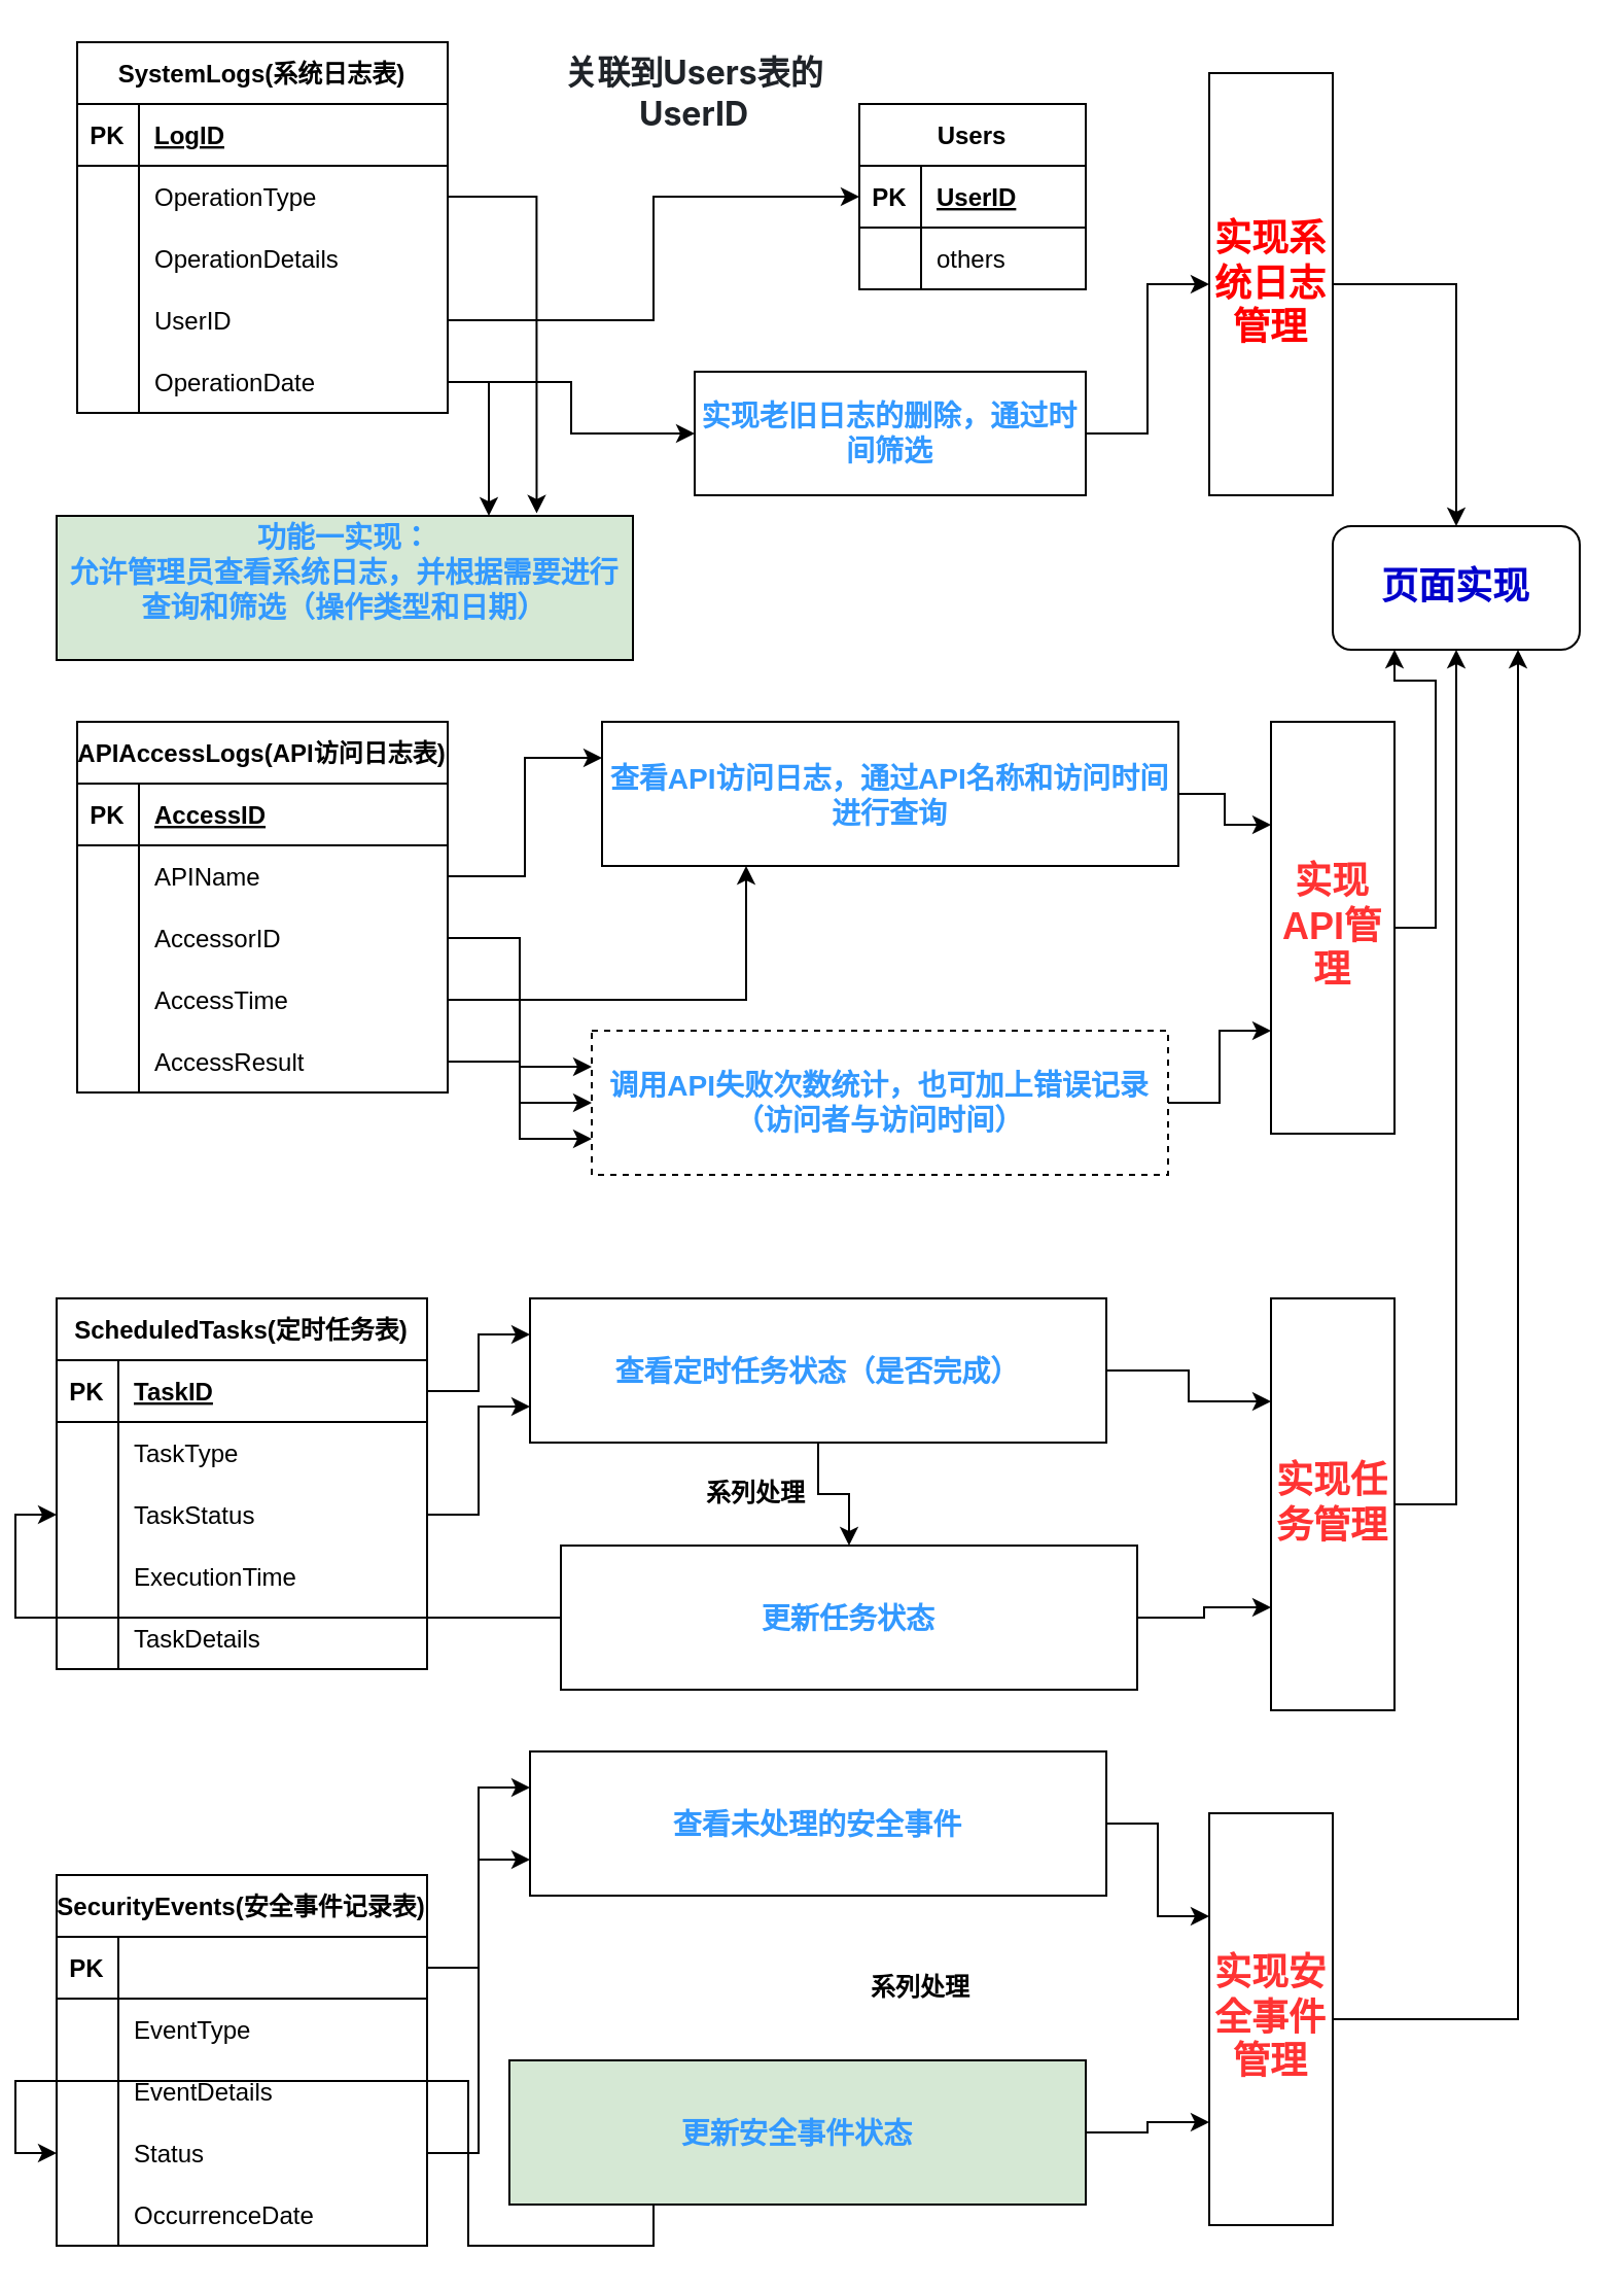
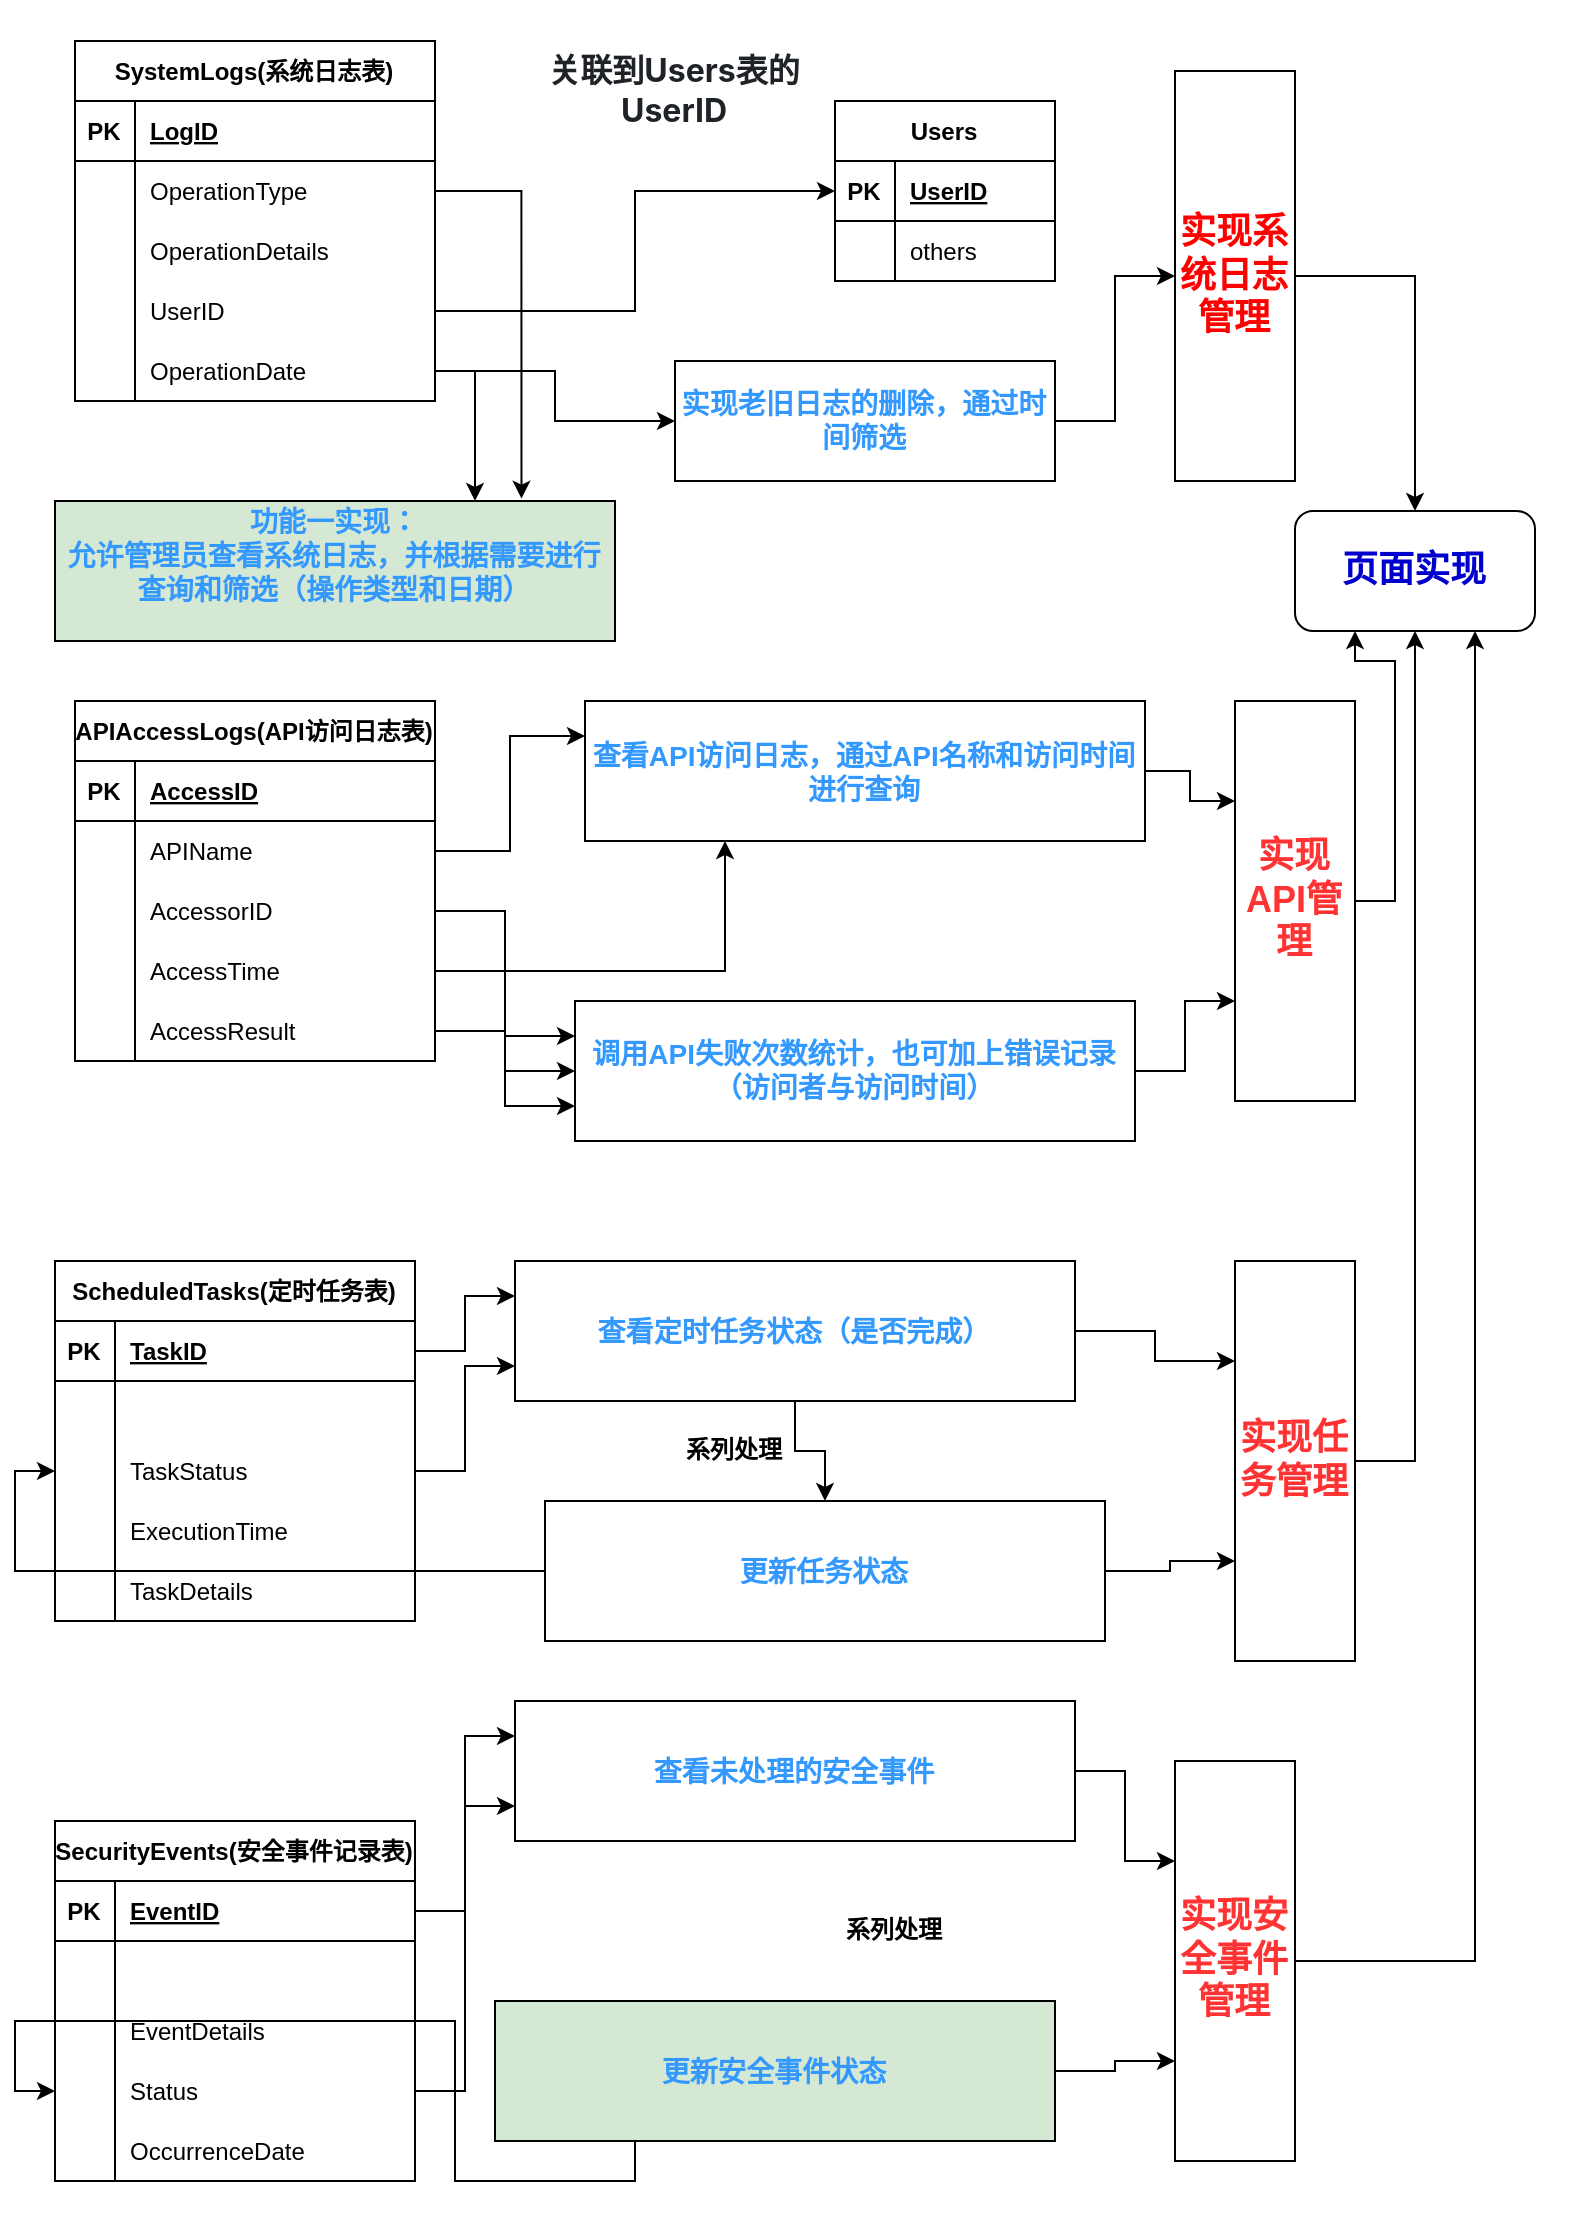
- <mxCell id="56" value="&lt;h3&gt;&lt;font color=&quot;#3399ff&quot;&gt;调用API失败次数统计，也可加上错误记录（访问者与访问时间）&lt;/font&gt;&lt;/h3&gt;" style="rounded=0;whiteSpace=wrap;html=1;dashed=1;" vertex="1" parent="1"><mxGeometry x="280" y="500" width="280" height="70" as="geometry" /></mxCell>
+ <mxCell id="56" value="&lt;h3&gt;&lt;font color=&quot;#3399ff&quot;&gt;调用API失败次数统计，也可加上错误记录（访问者与访问时间）&lt;/font&gt;&lt;/h3&gt;" style="rounded=0;whiteSpace=wrap;html=1;" vertex="1" parent="1"><mxGeometry x="280" y="500" width="280" height="70" as="geometry" /></mxCell>
- <mxCell id="68" value="TaskType" style="shape=partialRectangle;overflow=hidden;connectable=0;fillColor=none;top=0;left=0;bottom=0;right=0;align=left;spacingLeft=6;" vertex="1" parent="66"><mxGeometry x="30" width="150" height="30" as="geometry"><mxRectangle width="150" height="30" as="alternateBounds" /></mxGeometry></mxCell>
+ <mxCell id="81" value="EventID" style="shape=partialRectangle;overflow=hidden;connectable=0;fillColor=none;top=0;left=0;bottom=0;right=0;align=left;spacingLeft=6;fontStyle=5;" vertex="1" parent="79"><mxGeometry x="30" width="150" height="30" as="geometry"><mxRectangle width="150" height="30" as="alternateBounds" /></mxGeometry></mxCell>
- <mxCell id="84" value="EventType" style="shape=partialRectangle;overflow=hidden;connectable=0;fillColor=none;top=0;left=0;bottom=0;right=0;align=left;spacingLeft=6;" vertex="1" parent="82"><mxGeometry x="30" width="150" height="30" as="geometry"><mxRectangle width="150" height="30" as="alternateBounds" /></mxGeometry></mxCell>
